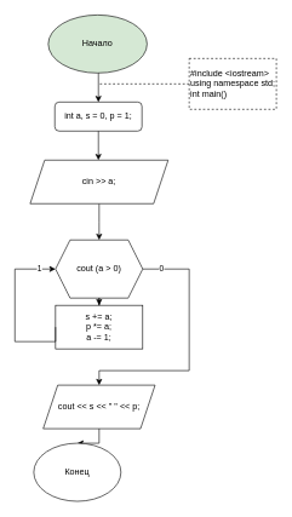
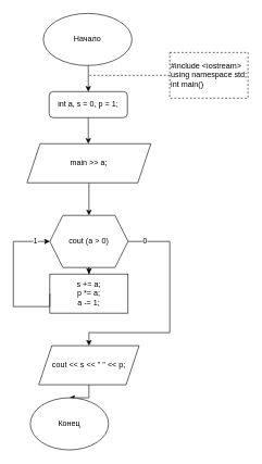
- <mxCell id="2" value="Начало" style="ellipse;whiteSpace=wrap;html=1;fillColor=#d5e8d4;" parent="1" vertex="1"><mxGeometry x="66" width="136" height="80" as="geometry" y="20" /></mxCell>
+ <mxCell id="2" value="Начало" style="ellipse;whiteSpace=wrap;html=1;" parent="1" vertex="1"><mxGeometry x="66" width="136" height="80" as="geometry" y="20" /></mxCell>
- <mxCell id="9" value="&lt;span&gt;&#09;&lt;/span&gt;cin &amp;gt;&amp;gt; a;" style="shape=parallelogram;perimeter=parallelogramPerimeter;whiteSpace=wrap;html=1;fixedSize=1;align=center;" parent="1" vertex="1"><mxGeometry x="41" y="220" width="190" height="60" as="geometry" /></mxCell>
+ <mxCell id="9" value="&lt;span&gt;&#09;&lt;/span&gt;main &amp;gt;&amp;gt; a;" style="shape=parallelogram;perimeter=parallelogramPerimeter;whiteSpace=wrap;html=1;fixedSize=1;align=center;" parent="1" vertex="1"><mxGeometry x="41" y="220" width="190" height="60" as="geometry" /></mxCell>
